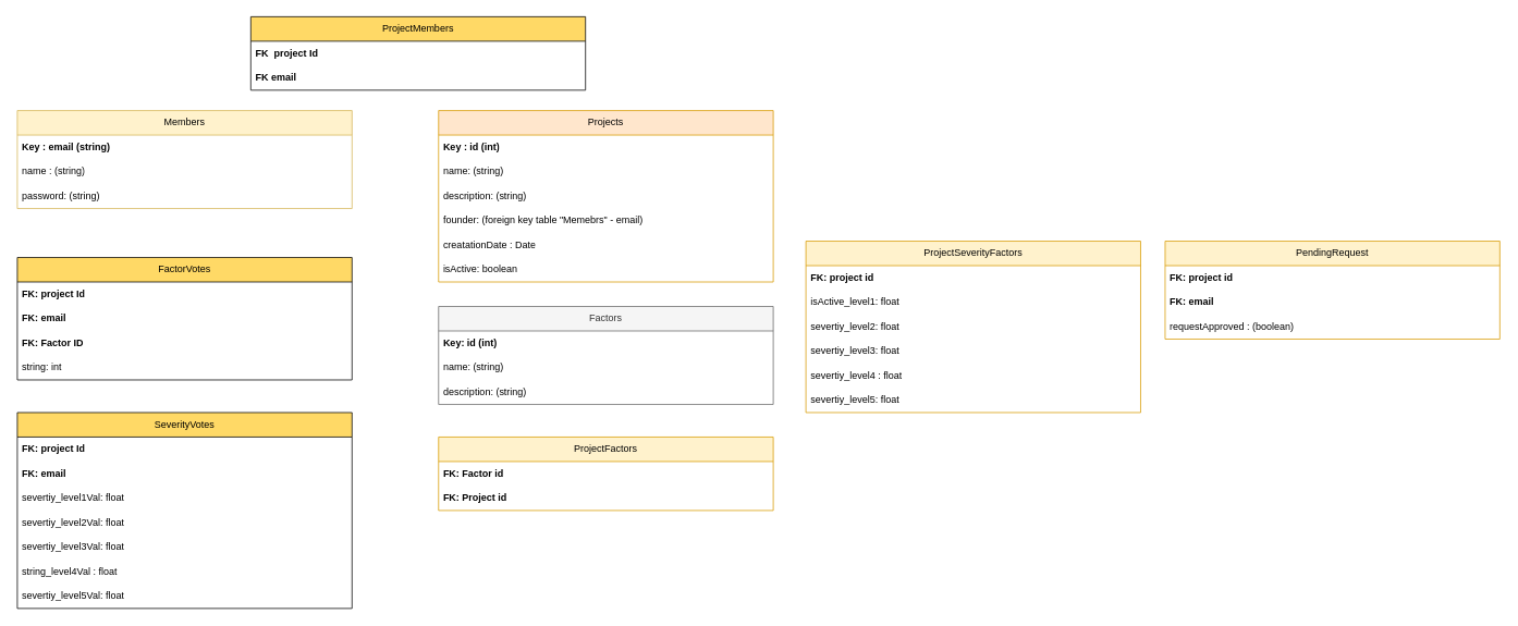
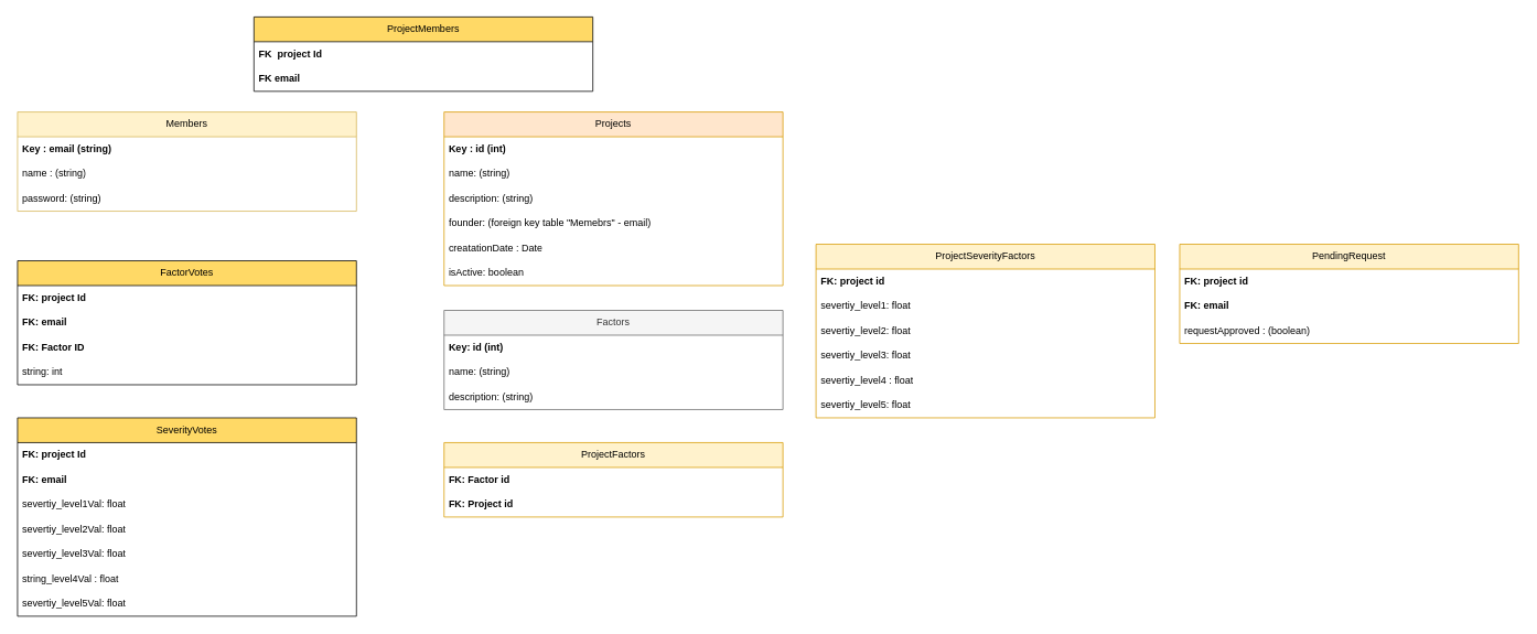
- <mxCell id="22" value="isActive_level1: float" style="text;strokeColor=none;fillColor=none;align=left;verticalAlign=middle;spacingLeft=4;spacingRight=4;overflow=hidden;points=[[0,0.5],[1,0.5]];portConstraint=eastwest;rotatable=0;whiteSpace=wrap;html=1;" parent="20" vertex="1"><mxGeometry y="60" width="410" height="30" as="geometry" /></mxCell>
+ <mxCell id="22" value="severtiy_level1: float" style="text;strokeColor=none;fillColor=none;align=left;verticalAlign=middle;spacingLeft=4;spacingRight=4;overflow=hidden;points=[[0,0.5],[1,0.5]];portConstraint=eastwest;rotatable=0;whiteSpace=wrap;html=1;" parent="20" vertex="1"><mxGeometry y="60" width="410" height="30" as="geometry" /></mxCell>
